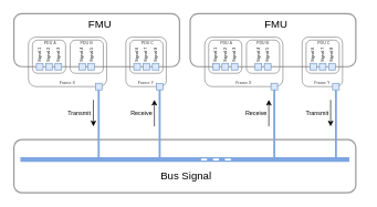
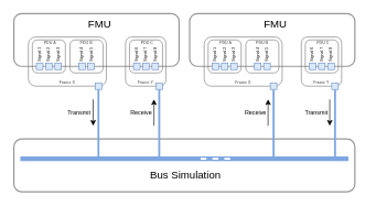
- <mxCell id="62" value="&lt;font style=&quot;font-size: 16px;&quot;&gt;Bus Signal&lt;/font&gt;" style="text;html=1;strokeColor=none;fillColor=none;align=center;verticalAlign=middle;whiteSpace=wrap;rounded=0;movable=1;resizable=1;rotatable=1;deletable=1;editable=1;connectable=1;" parent="1" vertex="1"><mxGeometry x="30" y="250" width="500" height="30" as="geometry" /></mxCell>
+ <mxCell id="62" value="&lt;font style=&quot;font-size: 16px;&quot;&gt;Bus Simulation&lt;/font&gt;" style="text;html=1;strokeColor=none;fillColor=none;align=center;verticalAlign=middle;whiteSpace=wrap;rounded=0;movable=1;resizable=1;rotatable=1;deletable=1;editable=1;connectable=1;" parent="1" vertex="1"><mxGeometry x="30" y="250" width="500" height="30" as="geometry" /></mxCell>
